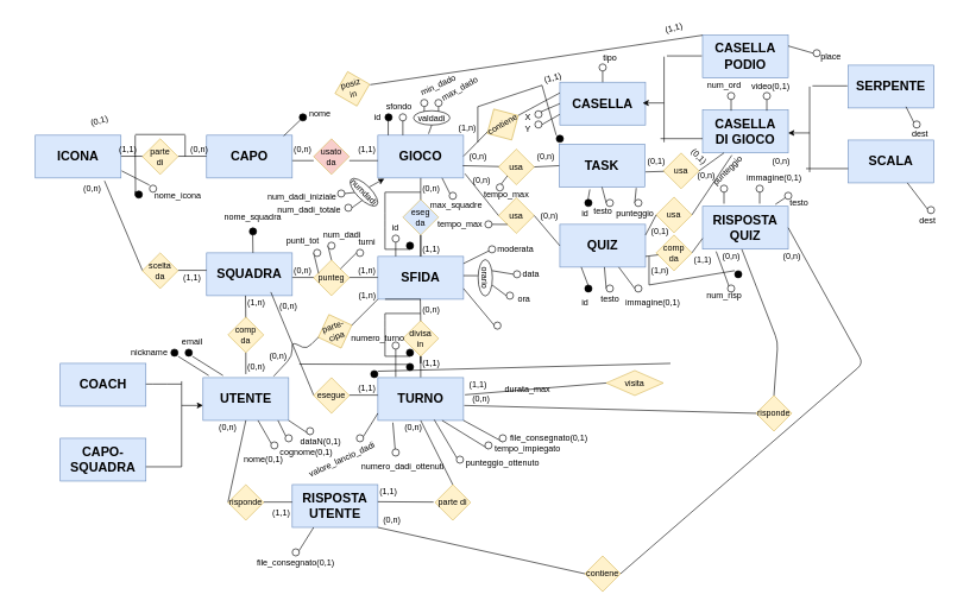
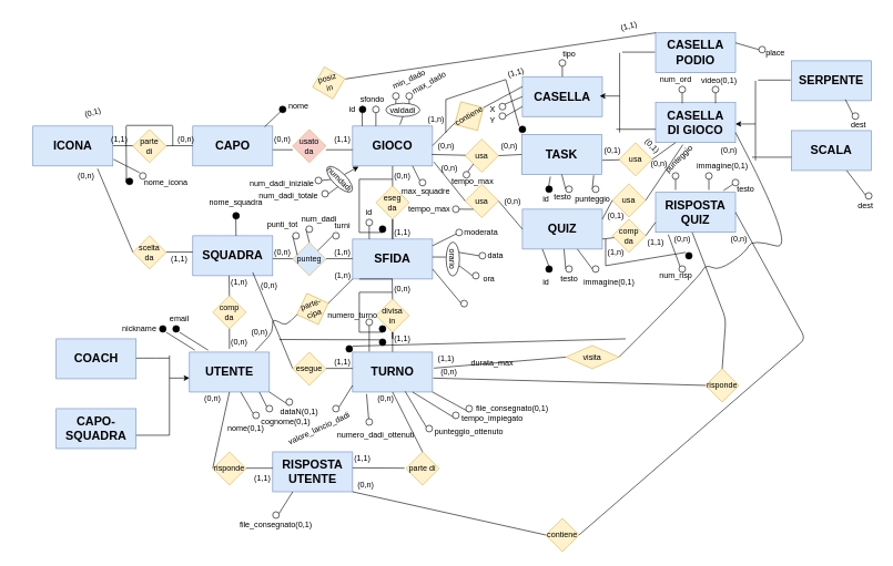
- <mxCell id="5" value="&lt;div&gt;eseg&lt;/div&gt;&lt;div&gt;da&lt;br&gt;&lt;/div&gt;" style="rhombus;whiteSpace=wrap;html=1;fillColor=#dae8fc;strokeColor=#d6b656;" parent="1" vertex="1"><mxGeometry x="564" y="279" width="50" height="50" as="geometry" /></mxCell>
+ <mxCell id="5" value="&lt;div&gt;eseg&lt;/div&gt;&lt;div&gt;da&lt;br&gt;&lt;/div&gt;" style="rhombus;whiteSpace=wrap;html=1;fillColor=#fff2cc;strokeColor=#d6b656;" parent="1" vertex="1"><mxGeometry x="564" y="279" width="50" height="50" as="geometry" /></mxCell>
+ <mxCell id="300" value="" style="endArrow=none;html=1;exitX=1;exitY=0.5;exitDx=0;exitDy=0;entryX=1;entryY=0.75;entryDx=0;entryDy=0;curved=1;" parent="1" source="46" target="40" edge="1"><mxGeometry width="50" height="50" relative="1" as="geometry"><mxPoint x="899" y="531.37" as="sourcePoint" /><mxPoint x="1209" y="336.63" as="targetPoint" /><Array as="points"><mxPoint x="1049" y="416.63" /><mxPoint x="1059" y="396.63" /><mxPoint x="1079" y="406.63" /><mxPoint x="1119" y="379" /><mxPoint x="1129" y="359" /><mxPoint x="1199" y="379" /></Array></mxGeometry></mxCell>
- <mxCell id="12" value="punteg" style="rhombus;whiteSpace=wrap;html=1;fillColor=#fff2cc;strokeColor=#d6b656;" parent="1" vertex="1"><mxGeometry x="439" y="364" width="50" height="50" as="geometry" /></mxCell>
+ <mxCell id="12" value="punteg" style="rhombus;whiteSpace=wrap;html=1;fillColor=#dae8fc;strokeColor=#d6b656;" parent="1" vertex="1"><mxGeometry x="439" y="364" width="50" height="50" as="geometry" /></mxCell>
